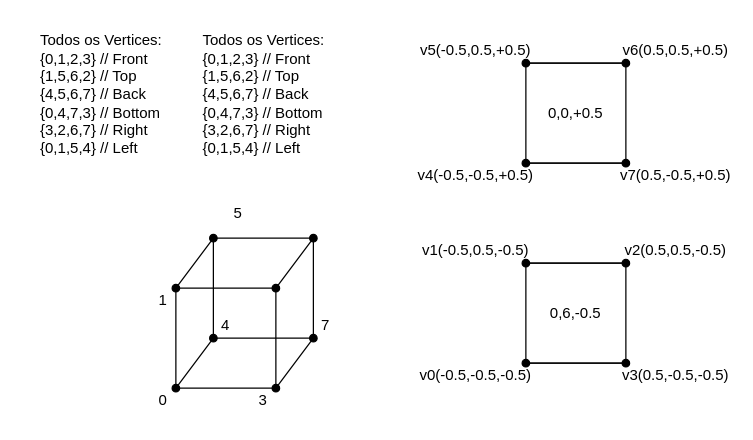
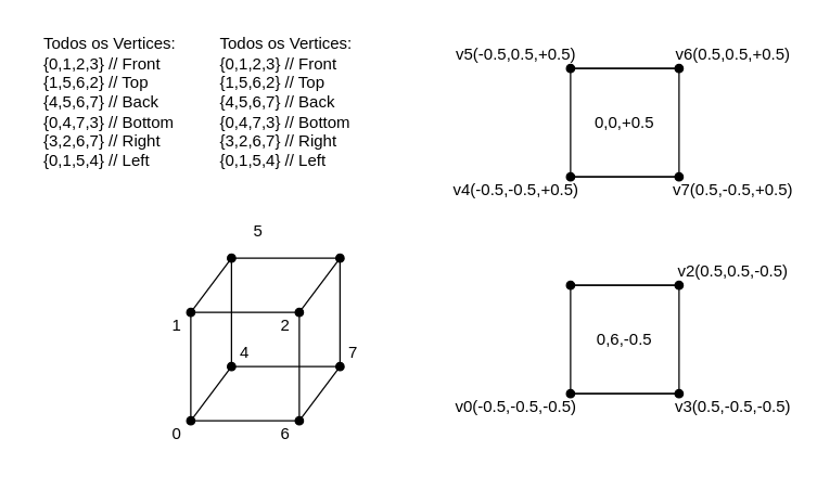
- <mxCell id="17" value="v1(-0.5,0.5,-0.5)" style="text;html=1;strokeColor=none;fillColor=none;align=center;verticalAlign=middle;whiteSpace=wrap;rounded=0;" vertex="1" parent="1"><mxGeometry x="340" y="190" width="80" height="20" as="geometry" /></mxCell>
+ <mxCell id="11" value="2" style="text;html=1;strokeColor=none;fillColor=none;align=center;verticalAlign=middle;whiteSpace=wrap;rounded=0;" parent="1" vertex="1"><mxGeometry x="200" y="230" width="20" height="20" as="geometry" /></mxCell>
- <mxCell id="12" value="3" style="text;html=1;strokeColor=none;fillColor=none;align=center;verticalAlign=middle;whiteSpace=wrap;rounded=0;" parent="1" vertex="1"><mxGeometry x="200" y="310" width="20" height="20" as="geometry" /></mxCell>
+ <mxCell id="12" value="6" style="text;html=1;strokeColor=none;fillColor=none;align=center;verticalAlign=middle;whiteSpace=wrap;rounded=0;" parent="1" vertex="1"><mxGeometry x="200" y="310" width="20" height="20" as="geometry" /></mxCell>
